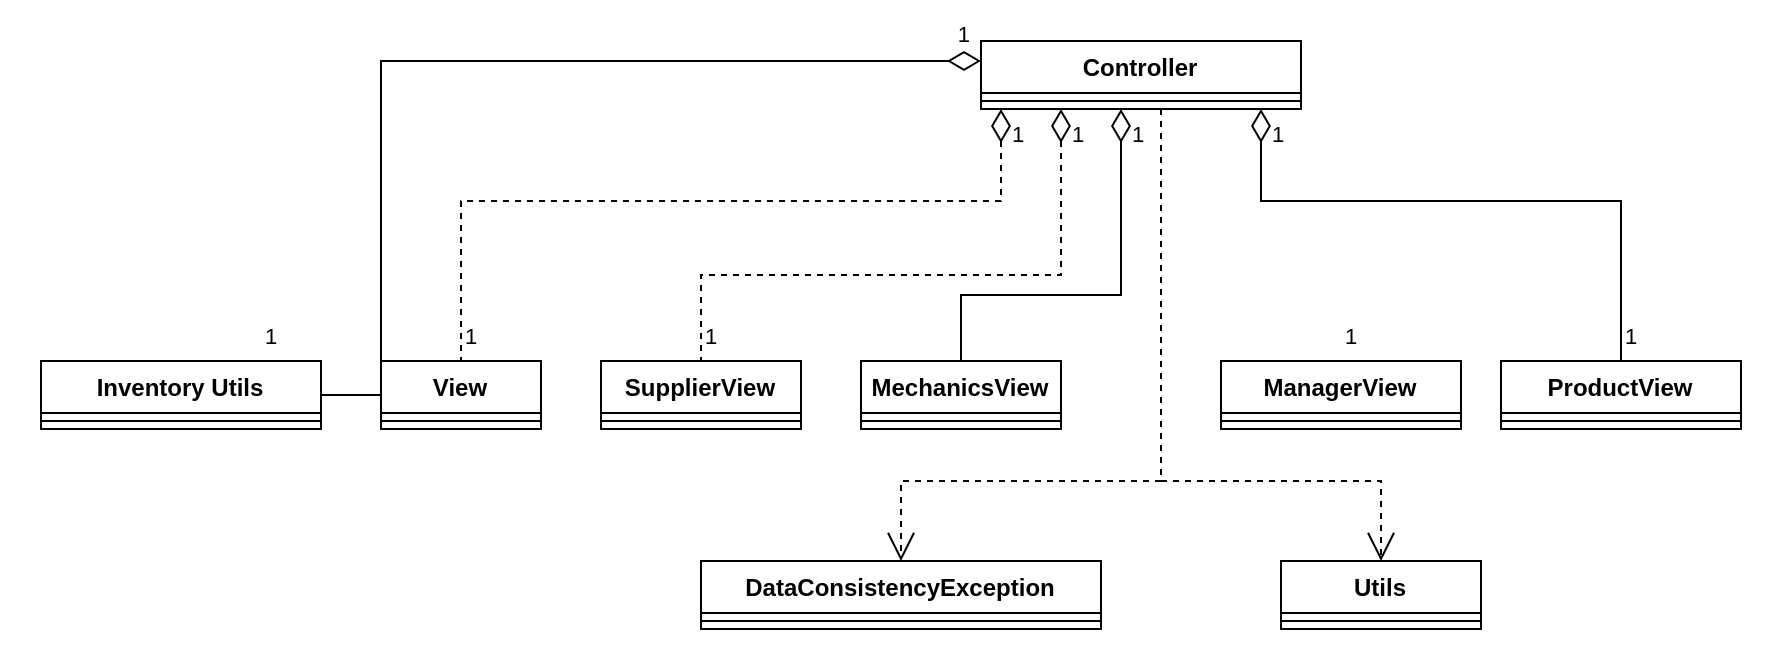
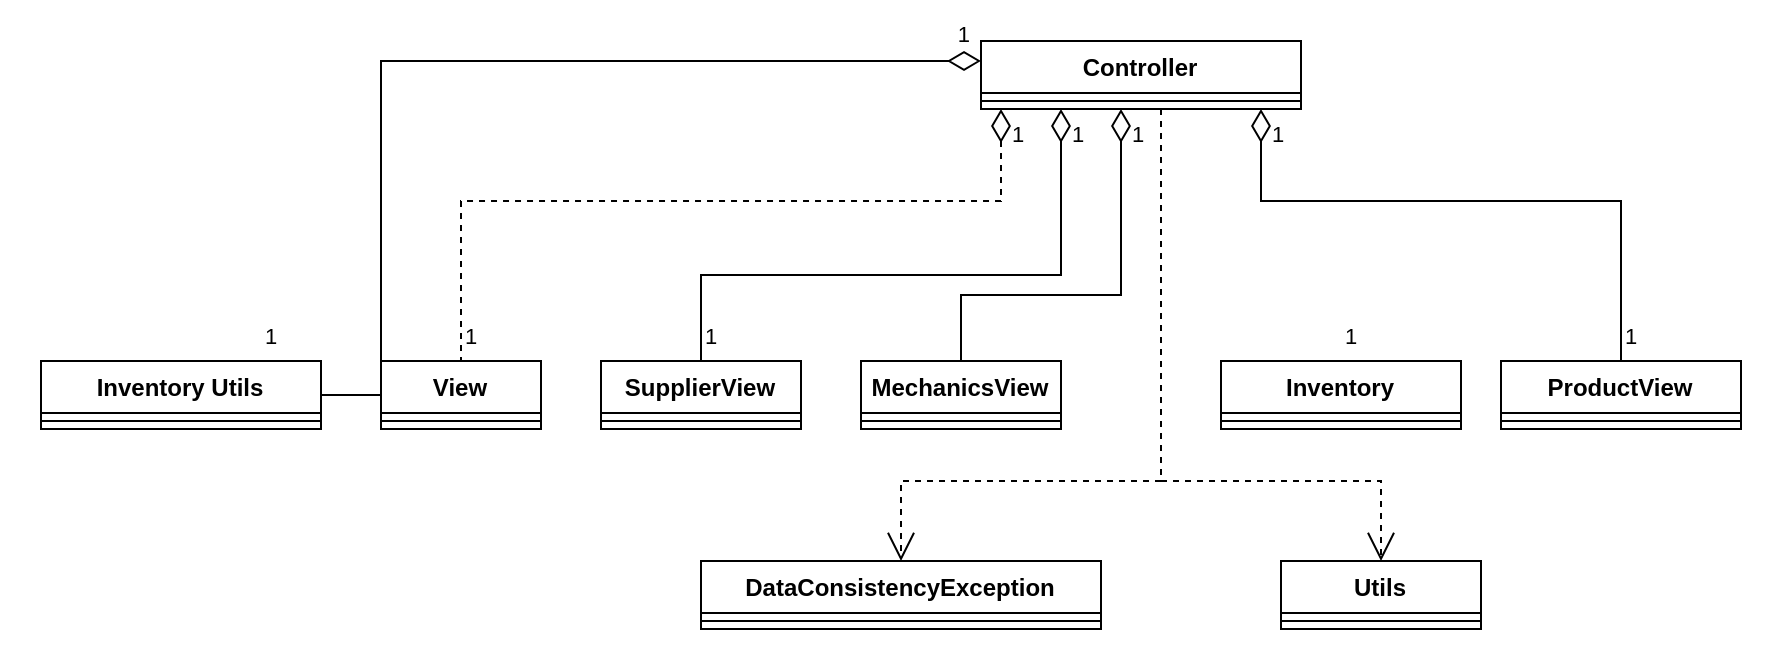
- <mxCell id="15" value="1" style="endArrow=none;html=1;endSize=12;startArrow=diamondThin;startSize=14;startFill=0;edgeStyle=orthogonalEdgeStyle;align=left;verticalAlign=top;rounded=0;endFill=0;entryX=0.5;entryY=0;entryDx=0;entryDy=0;horizontal=1;spacingLeft=0;spacingRight=0;spacing=6;dashed=1;" parent="1" source="2" target="8" edge="1"><mxGeometry x="-1" y="-4" relative="1" as="geometry"><mxPoint x="500" y="60" as="sourcePoint" /><mxPoint x="390" y="230" as="targetPoint" /><Array as="points"><mxPoint x="530" y="137" /><mxPoint x="350" y="137" /></Array><mxPoint x="4" y="-4" as="offset" /></mxGeometry></mxCell>
+ <mxCell id="15" value="1" style="endArrow=none;html=1;endSize=12;startArrow=diamondThin;startSize=14;startFill=0;edgeStyle=orthogonalEdgeStyle;align=left;verticalAlign=top;rounded=0;endFill=0;entryX=0.5;entryY=0;entryDx=0;entryDy=0;horizontal=1;spacingLeft=0;spacingRight=0;spacing=6;" parent="1" source="2" target="8" edge="1"><mxGeometry x="-1" y="-4" relative="1" as="geometry"><mxPoint x="500" y="60" as="sourcePoint" /><mxPoint x="390" y="230" as="targetPoint" /><Array as="points"><mxPoint x="530" y="137" /><mxPoint x="350" y="137" /></Array><mxPoint x="4" y="-4" as="offset" /></mxGeometry></mxCell>
- <mxCell id="12" value="ManagerView" style="swimlane;fontStyle=1;align=center;verticalAlign=top;childLayout=stackLayout;horizontal=1;startSize=26;horizontalStack=0;resizeParent=1;resizeLast=0;collapsible=1;marginBottom=0;rounded=0;shadow=0;strokeWidth=1;" parent="1" vertex="1"><mxGeometry x="610" y="180" width="120" height="34" as="geometry"><mxRectangle x="508" y="120" width="160" height="26" as="alternateBounds" /></mxGeometry></mxCell>
+ <mxCell id="12" value="Inventory" style="swimlane;fontStyle=1;align=center;verticalAlign=top;childLayout=stackLayout;horizontal=1;startSize=26;horizontalStack=0;resizeParent=1;resizeLast=0;collapsible=1;marginBottom=0;rounded=0;shadow=0;strokeWidth=1;" parent="1" vertex="1"><mxGeometry x="610" y="180" width="120" height="34" as="geometry"><mxRectangle x="508" y="120" width="160" height="26" as="alternateBounds" /></mxGeometry></mxCell>
